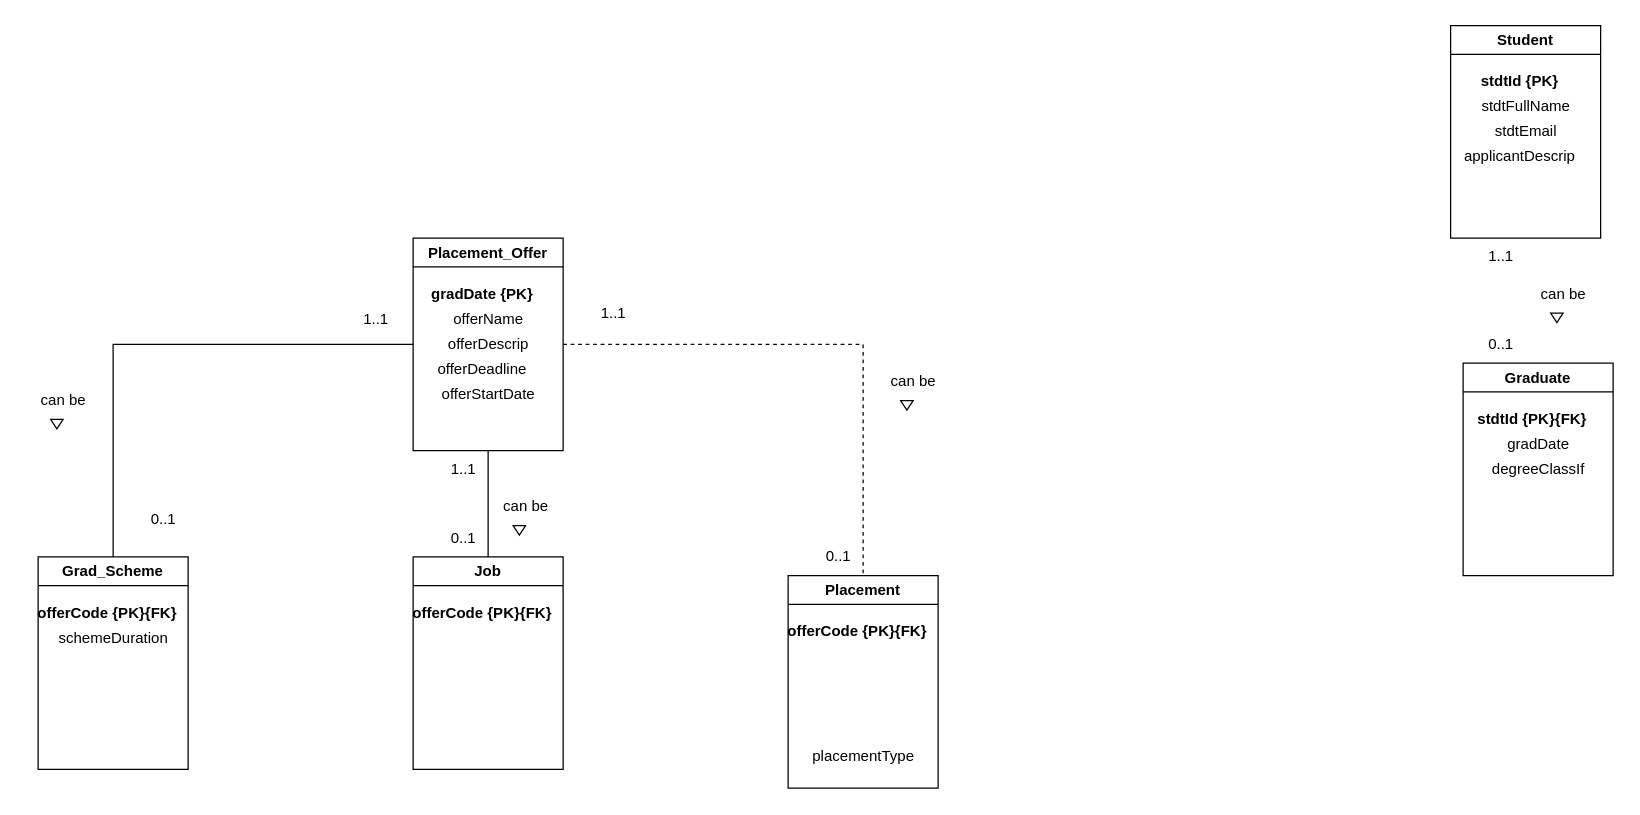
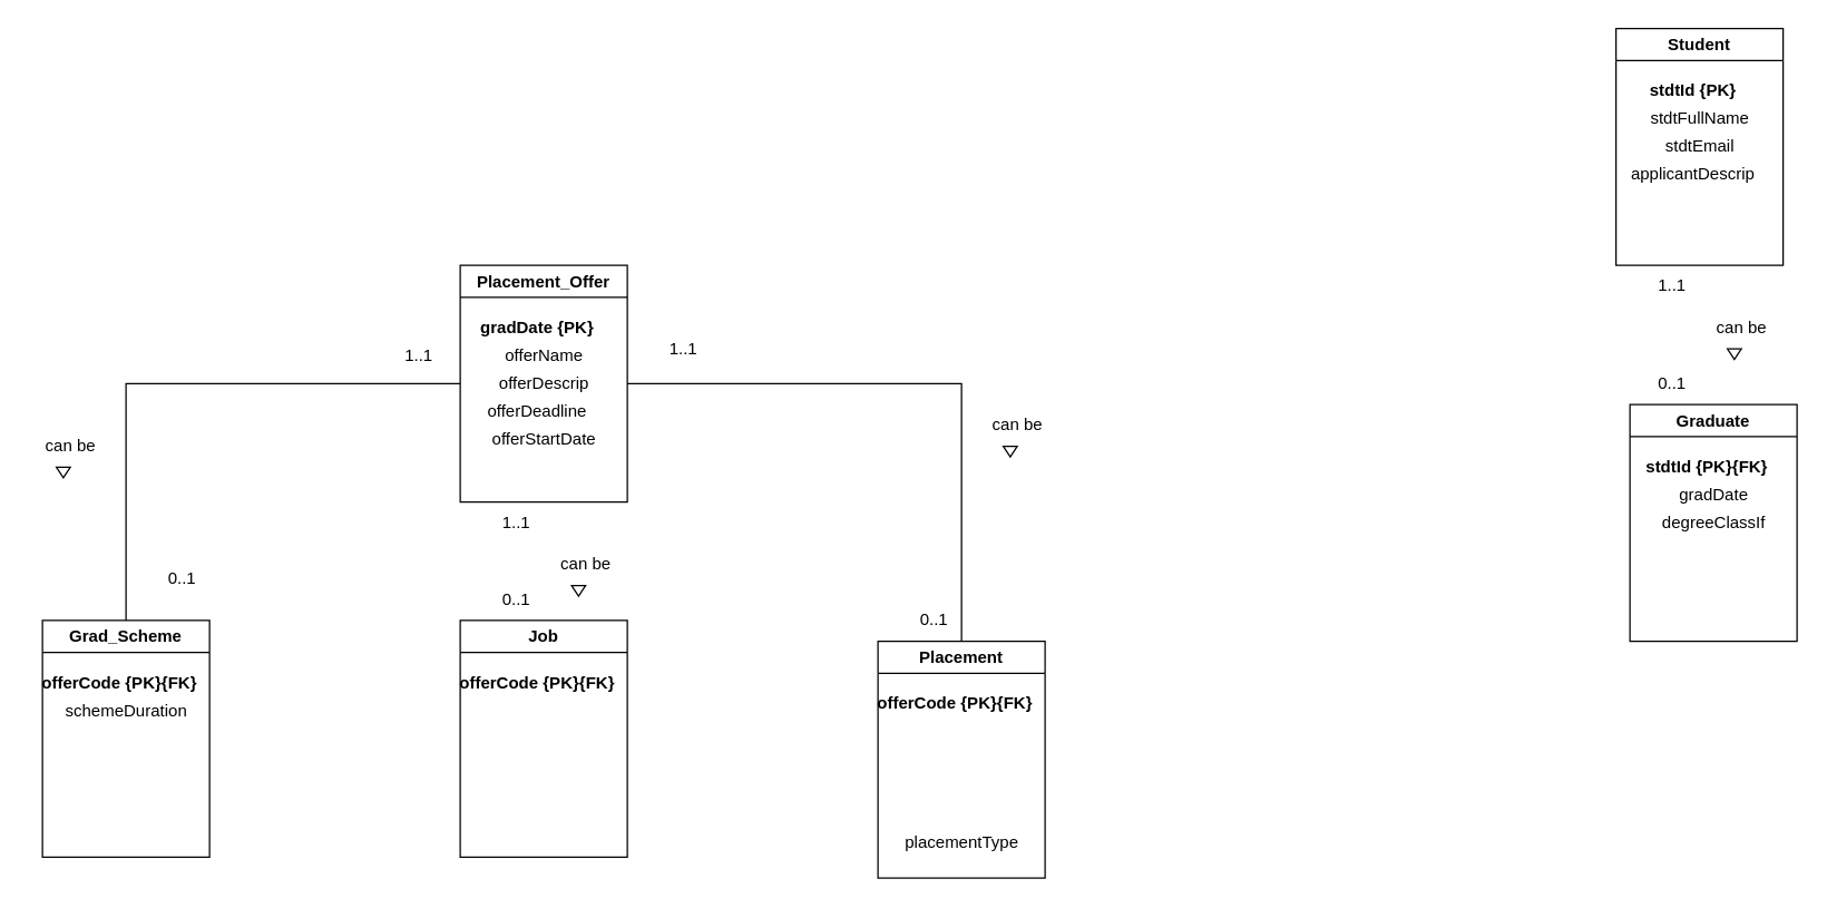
- <mxCell id="17" style="edgeStyle=orthogonalEdgeStyle;rounded=0;orthogonalLoop=1;jettySize=auto;html=1;exitX=1;exitY=0.5;exitDx=0;exitDy=0;entryX=0.5;entryY=0;entryDx=0;entryDy=0;endArrow=none;endFill=0;jumpStyle=arc;dashed=1;" edge="1" parent="1" source="18" target="29"><mxGeometry relative="1" as="geometry" /></mxCell>
+ <mxCell id="17" style="edgeStyle=orthogonalEdgeStyle;rounded=0;orthogonalLoop=1;jettySize=auto;html=1;exitX=1;exitY=0.5;exitDx=0;exitDy=0;entryX=0.5;entryY=0;entryDx=0;entryDy=0;endArrow=none;endFill=0;jumpStyle=arc;" edge="1" parent="1" source="18" target="29"><mxGeometry relative="1" as="geometry" /></mxCell>
- <mxCell id="16" style="edgeStyle=orthogonalEdgeStyle;rounded=0;orthogonalLoop=1;jettySize=auto;html=1;exitX=0.5;exitY=1;exitDx=0;exitDy=0;entryX=0.5;entryY=0;entryDx=0;entryDy=0;endArrow=none;endFill=0;jumpStyle=arc;" edge="1" parent="1" source="18" target="27"><mxGeometry relative="1" as="geometry" /></mxCell>
